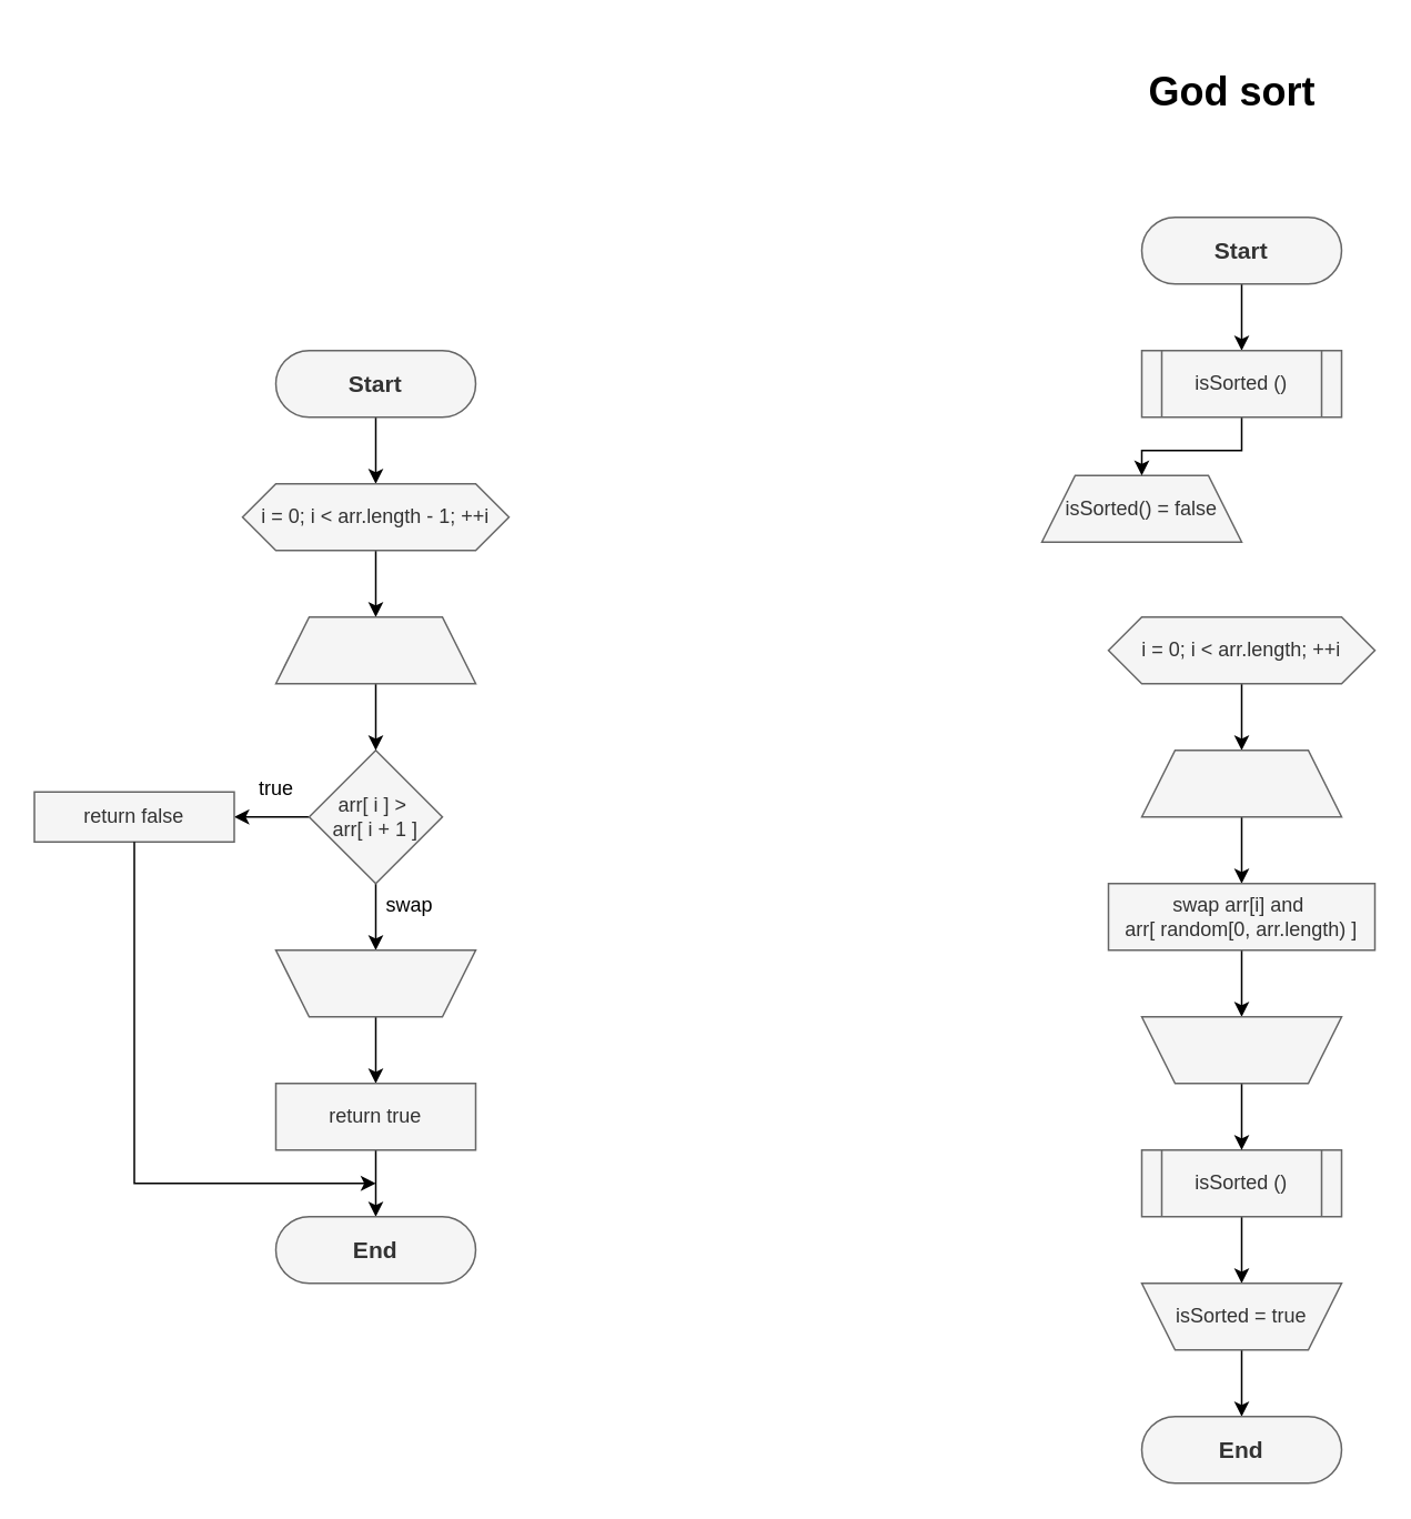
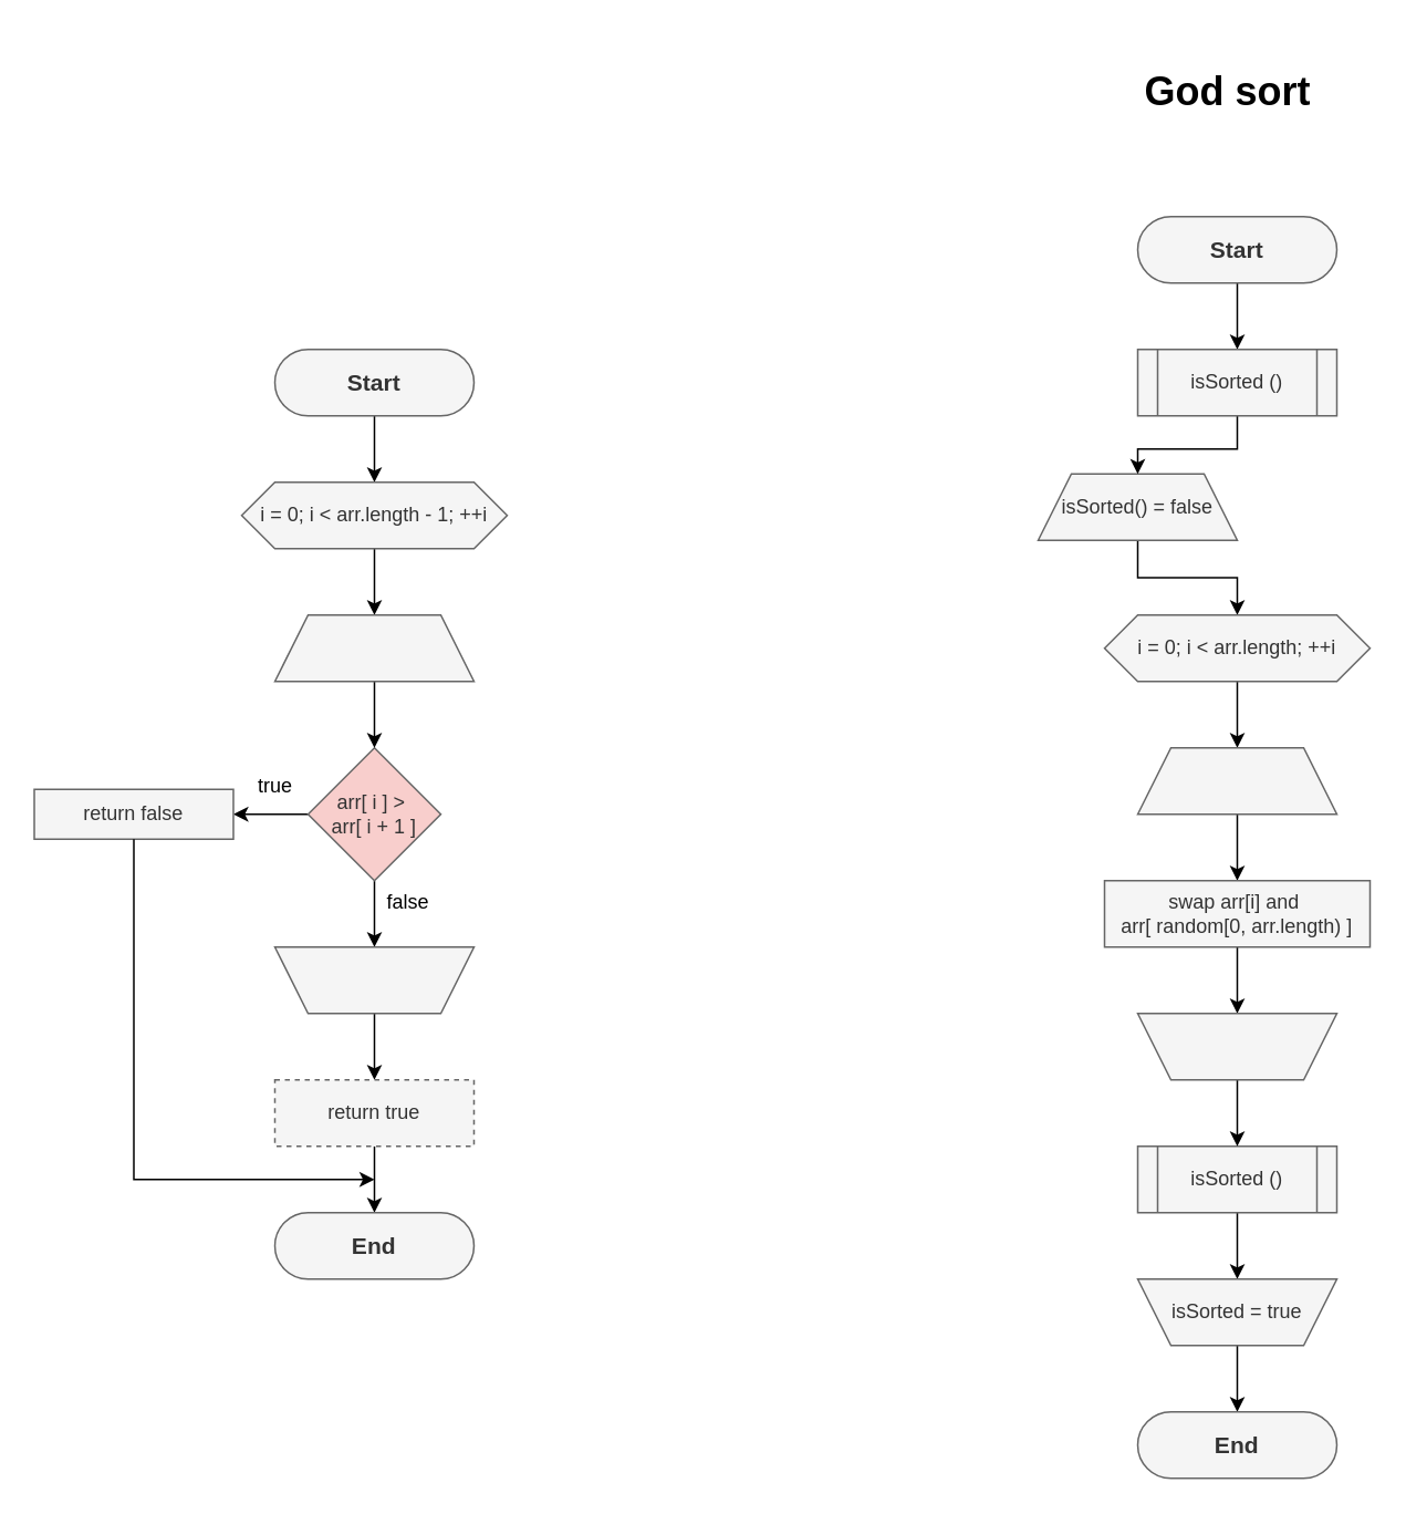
+ <mxCell id="5" value="" style="edgeStyle=orthogonalEdgeStyle;rounded=0;orthogonalLoop=1;jettySize=auto;html=1;" edge="1" parent="1" source="6" target="10"><mxGeometry relative="1" as="geometry" /></mxCell>
- <mxCell id="27" value="arr[ i ] &amp;gt;&amp;nbsp;&lt;div&gt;arr[ i + 1 ]&lt;/div&gt;" style="rhombus;whiteSpace=wrap;html=1;fillColor=#f5f5f5;strokeColor=#666666;fontColor=#333333;" vertex="1" parent="1"><mxGeometry x="185" y="450" width="80" height="80" as="geometry" /></mxCell>
+ <mxCell id="27" value="arr[ i ] &amp;gt;&amp;nbsp;&lt;div&gt;arr[ i + 1 ]&lt;/div&gt;" style="rhombus;whiteSpace=wrap;html=1;fillColor=#f8cecc;strokeColor=#666666;fontColor=#333333;" vertex="1" parent="1"><mxGeometry x="185" y="450" width="80" height="80" as="geometry" /></mxCell>
- <mxCell id="34" value="swap" style="text;html=1;align=center;verticalAlign=middle;resizable=0;points=[];autosize=1;strokeColor=none;fillColor=none;" vertex="1" parent="1"><mxGeometry x="220" y="528" width="50" height="30" as="geometry" /></mxCell>
+ <mxCell id="34" value="false" style="text;html=1;align=center;verticalAlign=middle;resizable=0;points=[];autosize=1;strokeColor=none;fillColor=none;" vertex="1" parent="1"><mxGeometry x="220" y="528" width="50" height="30" as="geometry" /></mxCell>
- <mxCell id="36" value="return true" style="whiteSpace=wrap;html=1;fillColor=#f5f5f5;strokeColor=#666666;fontColor=#333333;" vertex="1" parent="1"><mxGeometry x="165" y="650" width="120" height="40" as="geometry" /></mxCell>
+ <mxCell id="36" value="return true" style="whiteSpace=wrap;html=1;fillColor=#f5f5f5;strokeColor=#666666;fontColor=#333333;dashed=1;" vertex="1" parent="1"><mxGeometry x="165" y="650" width="120" height="40" as="geometry" /></mxCell>
